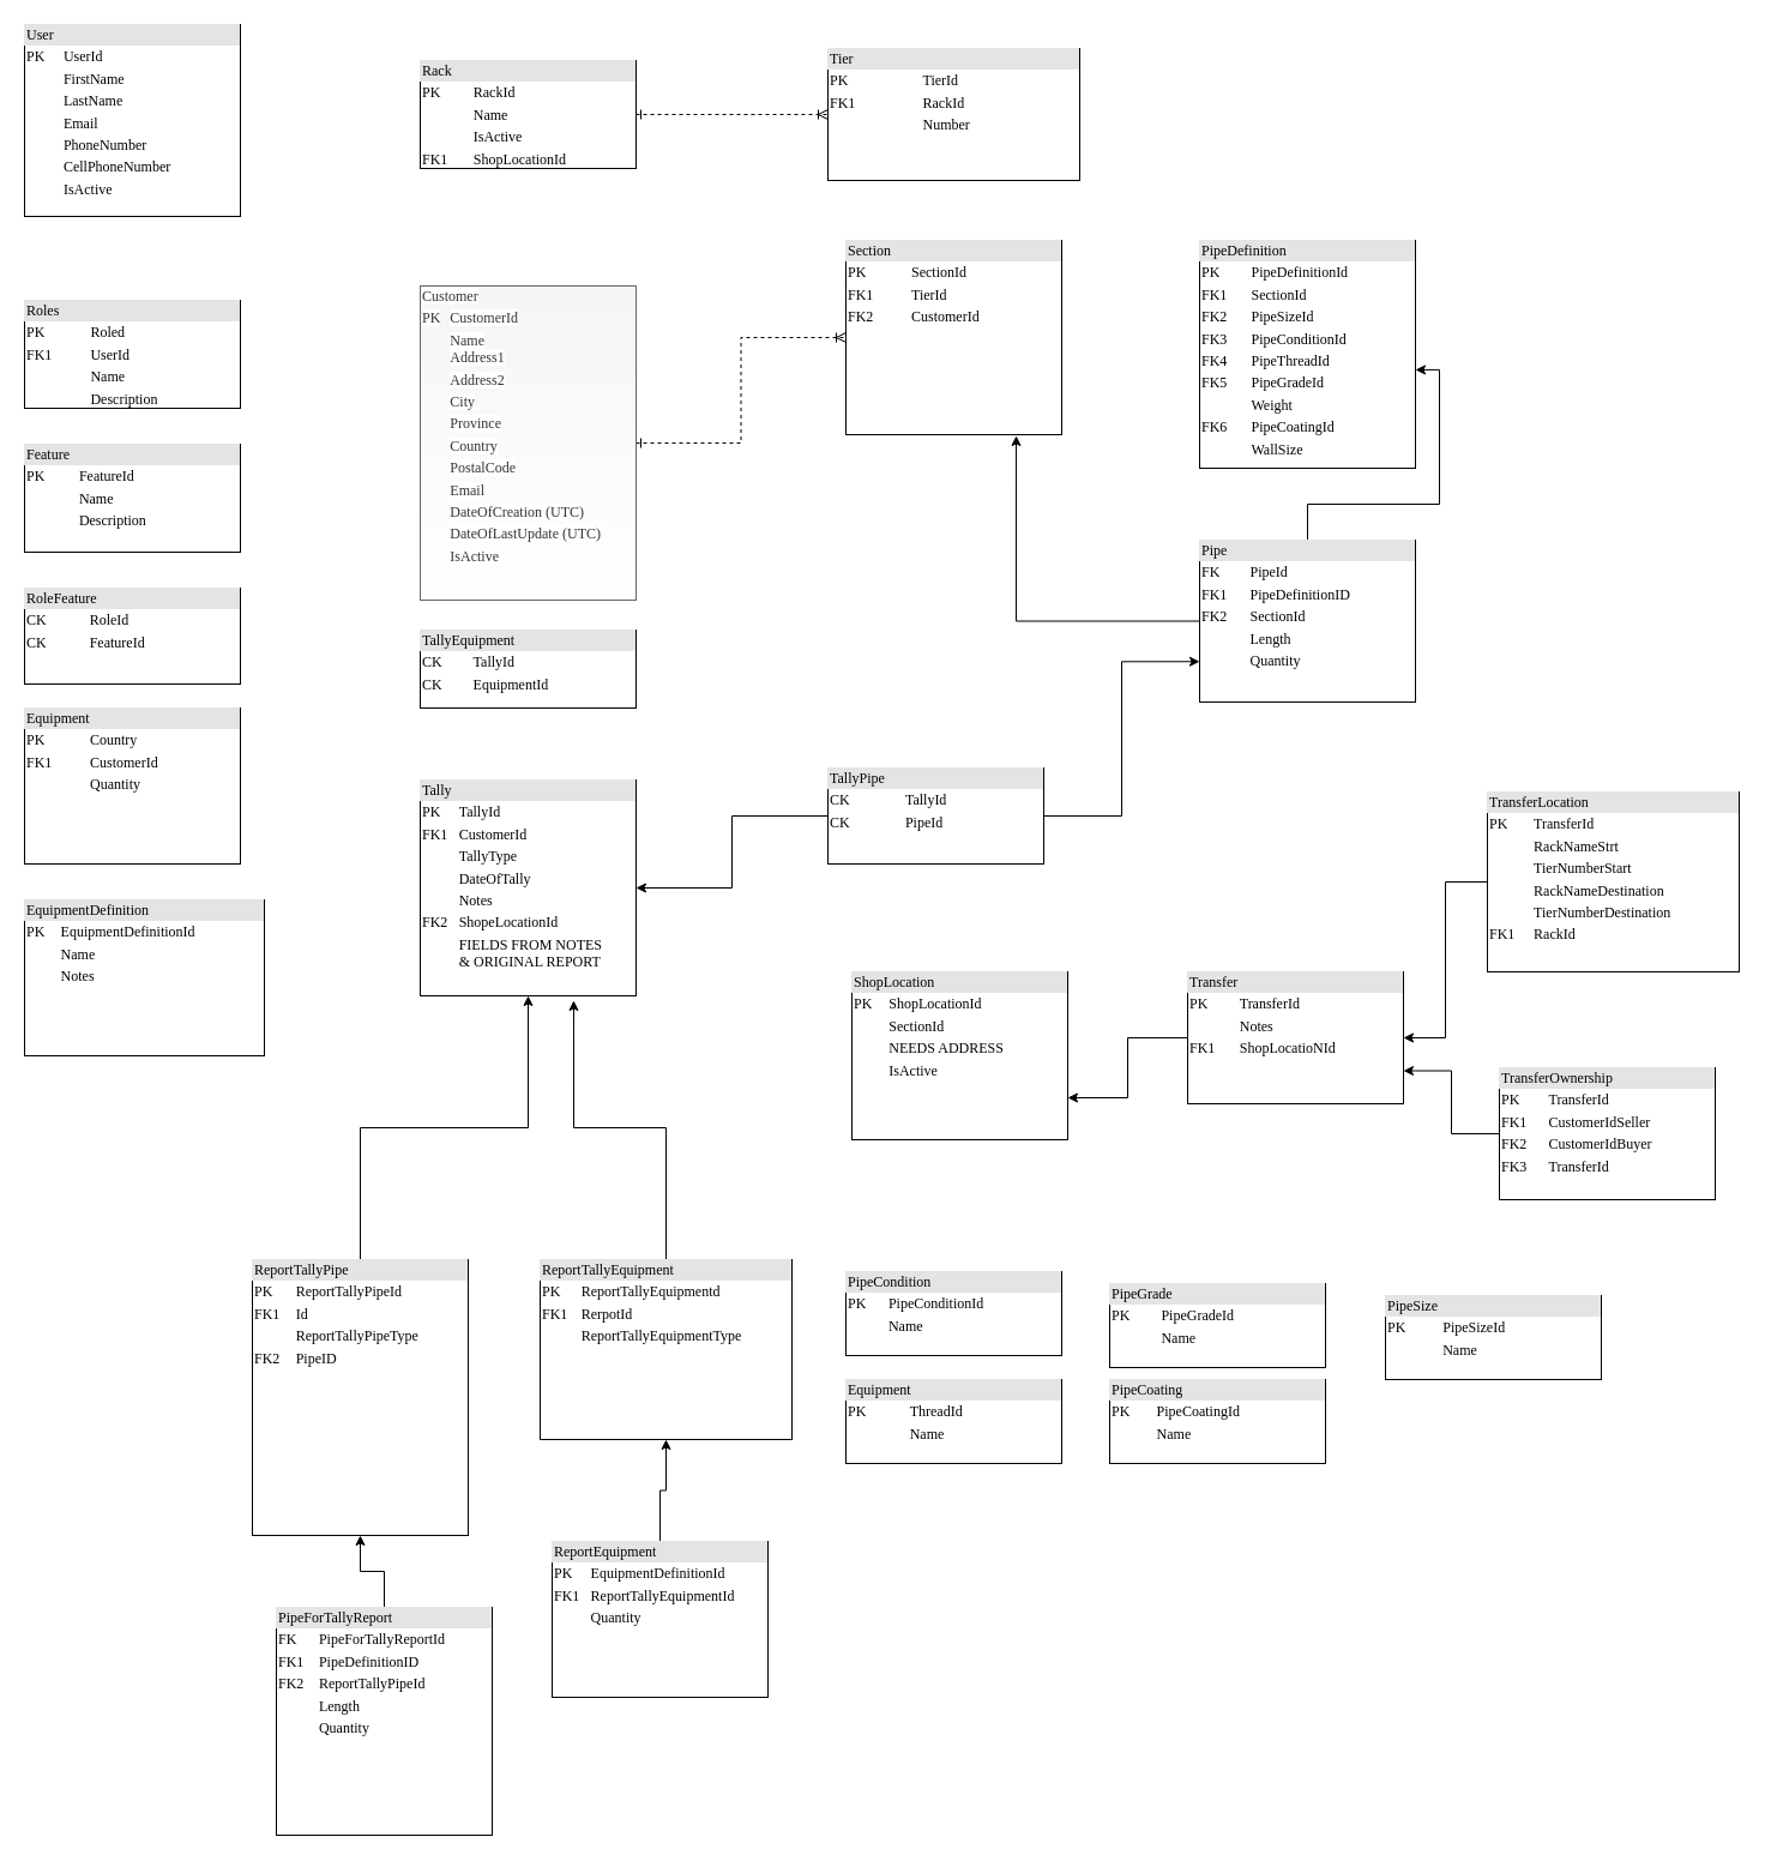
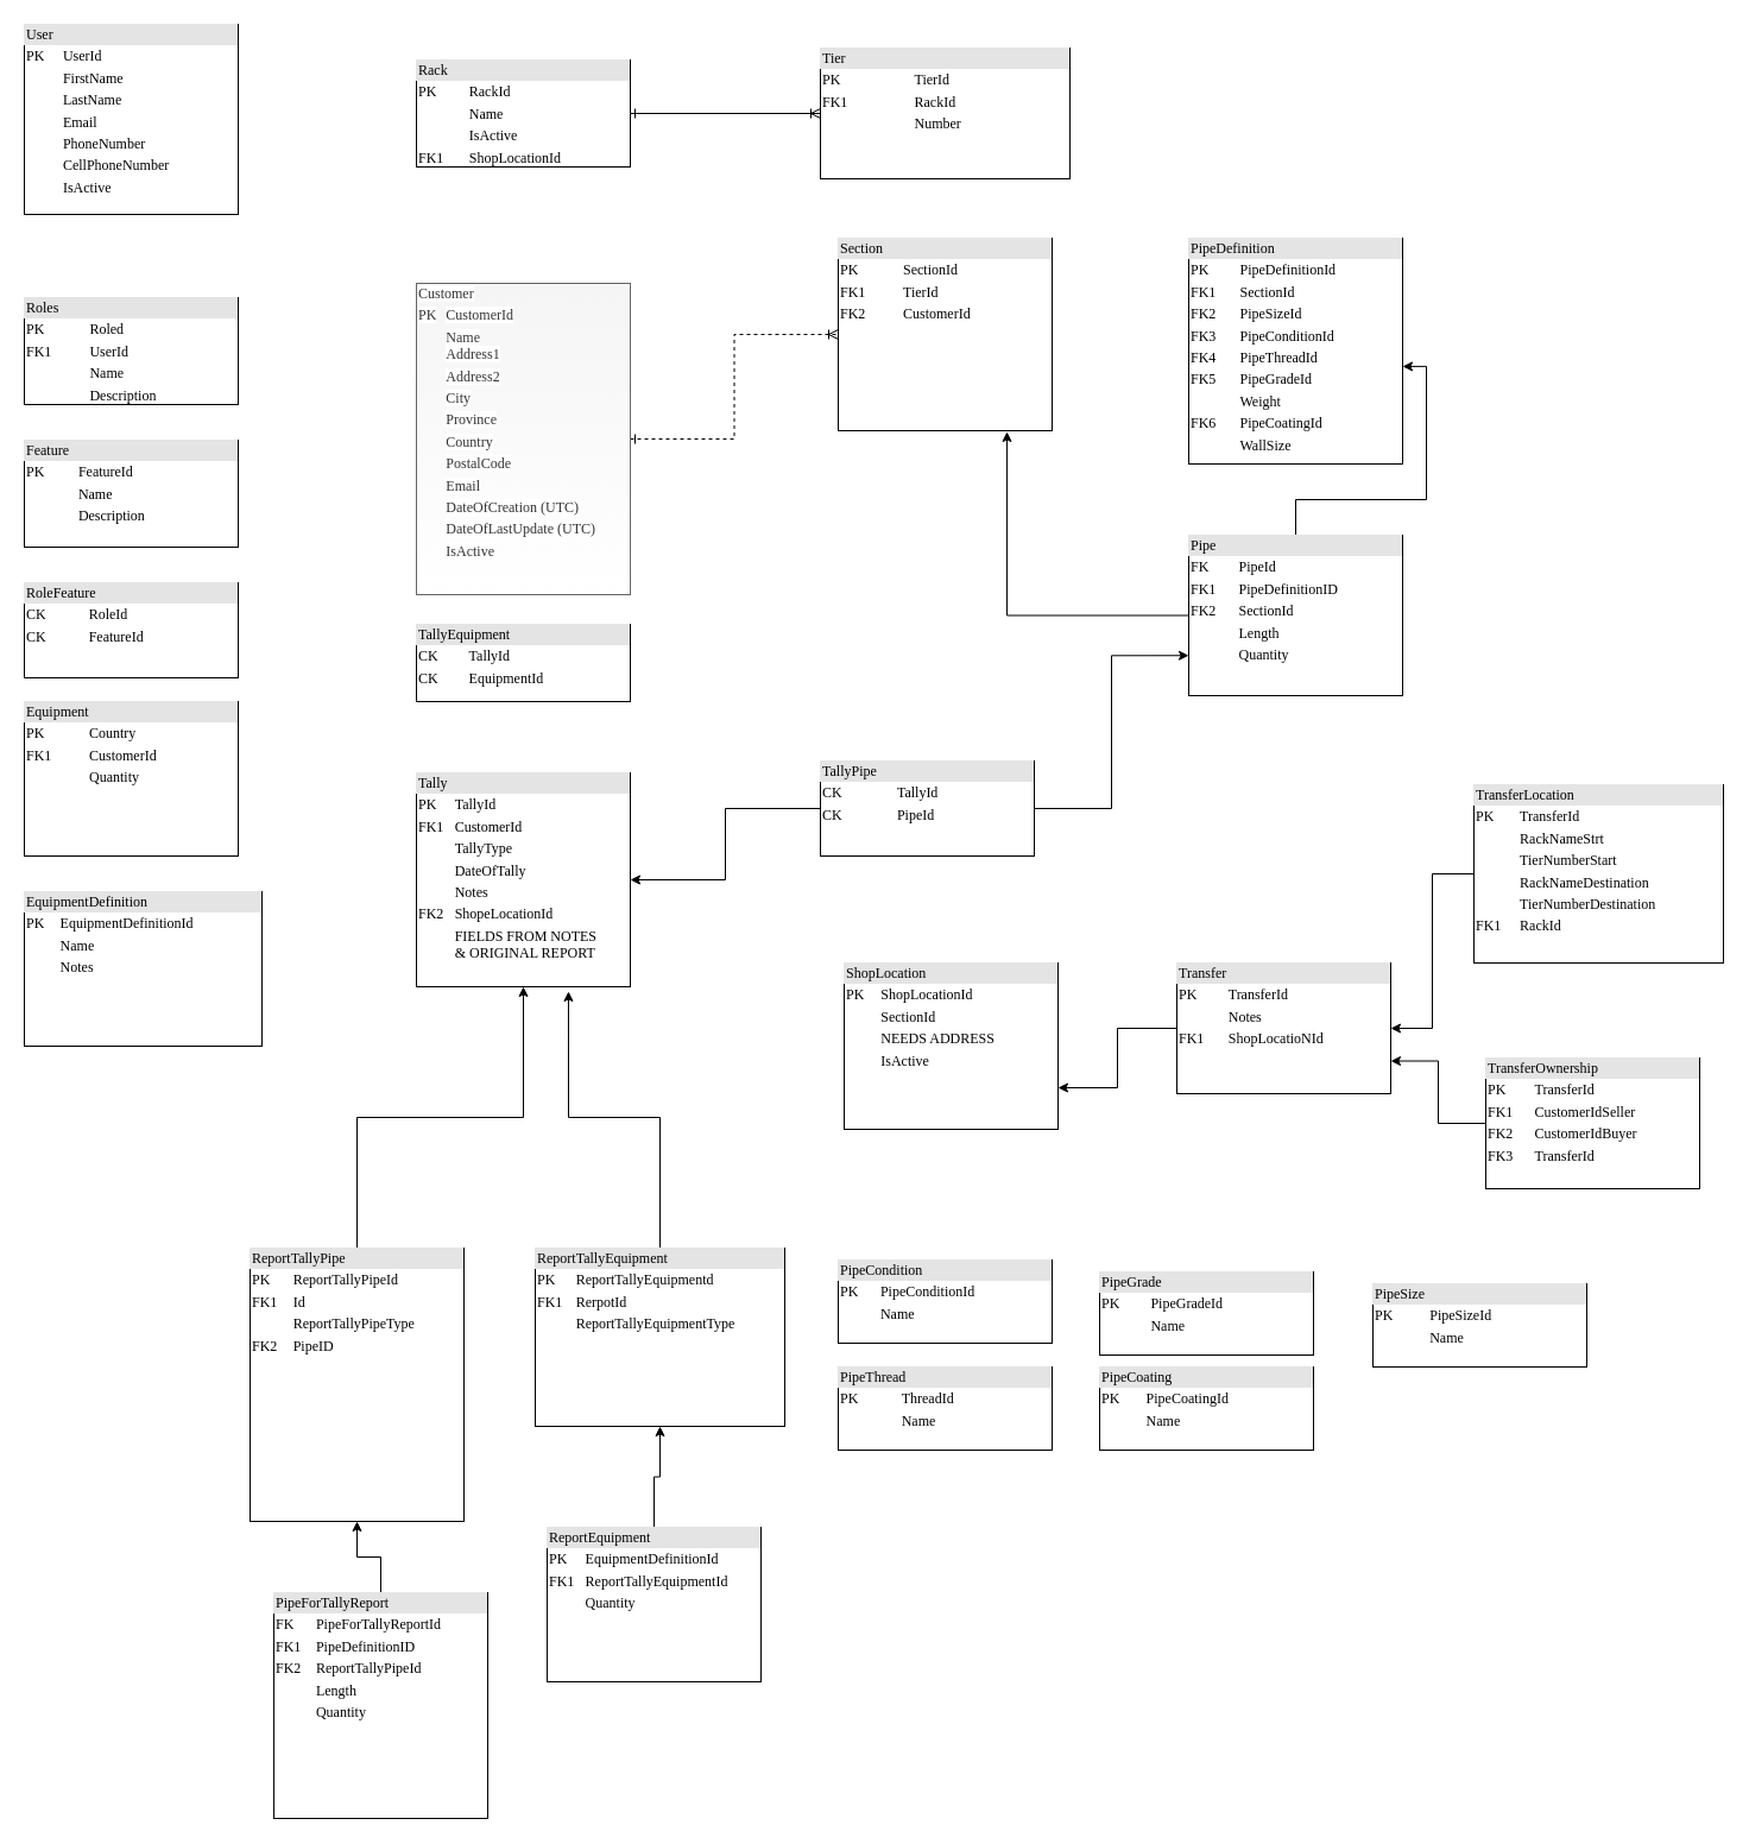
- <mxCell id="3" style="edgeStyle=orthogonalEdgeStyle;html=1;dashed=1;labelBackgroundColor=none;startArrow=ERone;endArrow=ERoneToMany;fontFamily=Verdana;fontSize=12;align=left;startFill=0;" parent="1" source="4" target="13" edge="1"><mxGeometry relative="1" as="geometry" /></mxCell>
+ <mxCell id="3" style="edgeStyle=orthogonalEdgeStyle;html=1;dashed=0;labelBackgroundColor=none;startArrow=ERone;endArrow=ERoneToMany;fontFamily=Verdana;fontSize=12;align=left;startFill=0;" parent="1" source="4" target="13" edge="1"><mxGeometry relative="1" as="geometry" /></mxCell>
- <mxCell id="8" value="&lt;div style=&quot;box-sizing: border-box ; width: 100% ; background: #e4e4e4 ; padding: 2px&quot;&gt;Equipment&lt;/div&gt;&lt;table style=&quot;width: 100% ; font-size: 1em&quot; cellpadding=&quot;2&quot; cellspacing=&quot;0&quot;&gt;&lt;tbody&gt;&lt;tr&gt;&lt;td&gt;PK&lt;/td&gt;&lt;td&gt;ThreadId&lt;/td&gt;&lt;/tr&gt;&lt;tr&gt;&lt;td&gt;&lt;br&gt;&lt;/td&gt;&lt;td&gt;Name&lt;/td&gt;&lt;/tr&gt;&lt;/tbody&gt;&lt;/table&gt;" style="verticalAlign=top;align=left;overflow=fill;html=1;rounded=0;shadow=0;comic=0;labelBackgroundColor=none;strokeWidth=1;fontFamily=Verdana;fontSize=12" parent="1" vertex="1"><mxGeometry x="705" y="1150" width="180" height="70" as="geometry" /></mxCell>
+ <mxCell id="8" value="&lt;div style=&quot;box-sizing: border-box ; width: 100% ; background: #e4e4e4 ; padding: 2px&quot;&gt;PipeThread&lt;/div&gt;&lt;table style=&quot;width: 100% ; font-size: 1em&quot; cellpadding=&quot;2&quot; cellspacing=&quot;0&quot;&gt;&lt;tbody&gt;&lt;tr&gt;&lt;td&gt;PK&lt;/td&gt;&lt;td&gt;ThreadId&lt;/td&gt;&lt;/tr&gt;&lt;tr&gt;&lt;td&gt;&lt;br&gt;&lt;/td&gt;&lt;td&gt;Name&lt;/td&gt;&lt;/tr&gt;&lt;/tbody&gt;&lt;/table&gt;" style="verticalAlign=top;align=left;overflow=fill;html=1;rounded=0;shadow=0;comic=0;labelBackgroundColor=none;strokeWidth=1;fontFamily=Verdana;fontSize=12" parent="1" vertex="1"><mxGeometry x="705" y="1150" width="180" height="70" as="geometry" /></mxCell>
